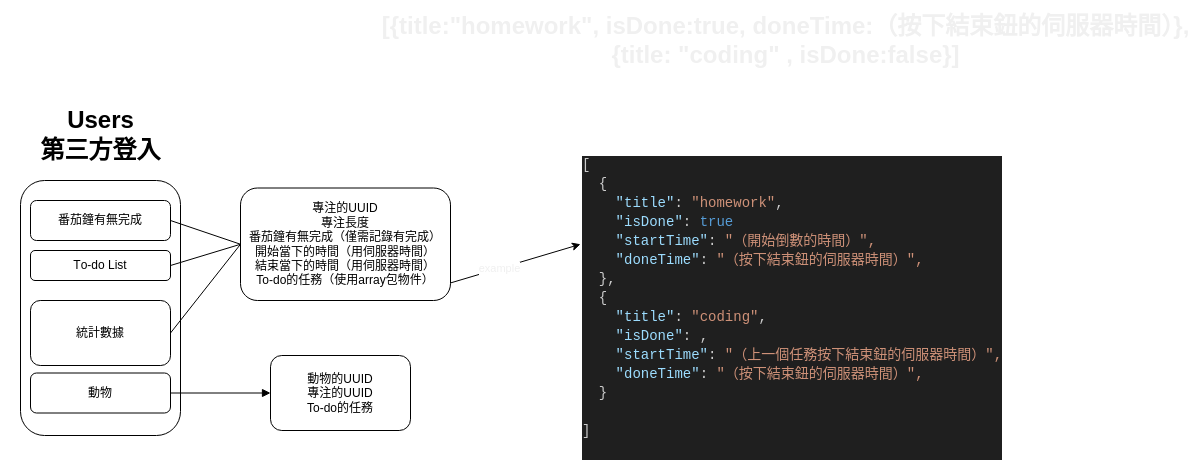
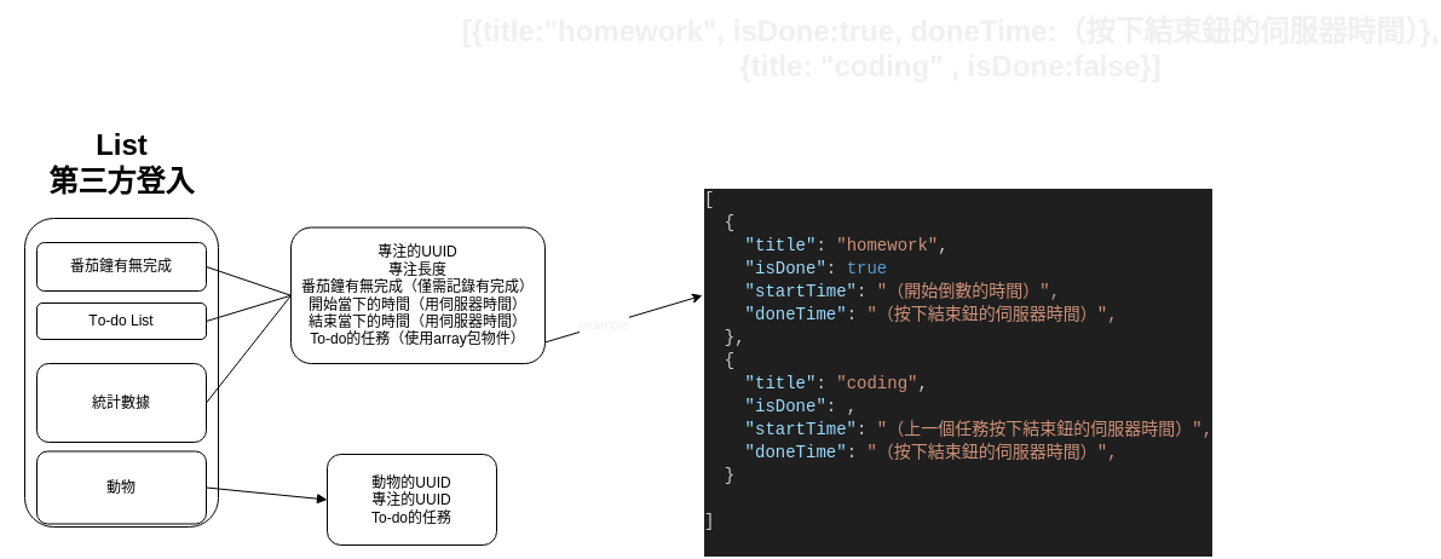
- <mxCell id="3" value="Users" style="text;strokeColor=none;fillColor=none;html=1;fontSize=24;fontStyle=1;verticalAlign=middle;align=center;" parent="1" vertex="1"><mxGeometry x="50" y="100" width="100" height="40" as="geometry" /></mxCell>
+ <mxCell id="3" value="List" style="text;strokeColor=none;fillColor=none;html=1;fontSize=24;fontStyle=1;verticalAlign=middle;align=center;" parent="1" vertex="1"><mxGeometry x="50" y="100" width="100" height="40" as="geometry" /></mxCell>
- <mxCell id="6" value="動物" style="rounded=1;whiteSpace=wrap;html=1;fillColor=none;" parent="1" vertex="1"><mxGeometry x="30" y="372.5" width="140" height="40" as="geometry" /></mxCell>
+ <mxCell id="6" value="動物" style="rounded=1;whiteSpace=wrap;html=1;fillColor=none;" parent="1" vertex="1"><mxGeometry x="30" y="372.5" width="140" height="60" as="geometry" /></mxCell>
- <mxCell id="11" value="動物的UUID&lt;br&gt;專注的UUID&lt;br&gt;To-do的任務" style="rounded=1;whiteSpace=wrap;html=1;fillColor=none;" parent="1" vertex="1"><mxGeometry x="270" y="355" width="140" height="75" as="geometry" /></mxCell>
+ <mxCell id="11" value="動物的UUID&lt;br&gt;專注的UUID&lt;br&gt;To-do的任務" style="rounded=1;whiteSpace=wrap;html=1;fillColor=none;" parent="1" vertex="1"><mxGeometry x="270" y="375" width="140" height="75" as="geometry" /></mxCell>
